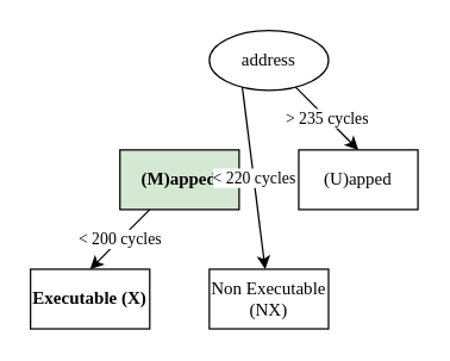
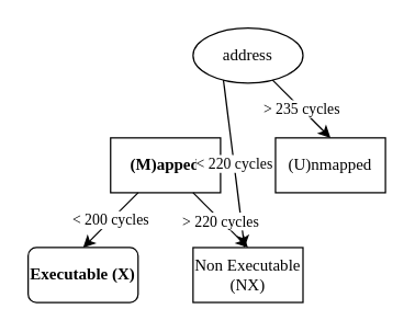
- <mxCell id="3" value="&lt;font face=&quot;Computer Modern&quot;&gt;&lt;b&gt;(M)apped&lt;/b&gt;&lt;/font&gt;" style="rounded=0;whiteSpace=wrap;html=1;fillColor=#d5e8d4;" parent="1" vertex="1"><mxGeometry x="80" y="100" width="80" height="40" as="geometry" /></mxCell>
+ <mxCell id="3" value="&lt;font face=&quot;Computer Modern&quot;&gt;&lt;b&gt;(M)apped&lt;/b&gt;&lt;/font&gt;" style="rounded=0;whiteSpace=wrap;html=1;" parent="1" vertex="1"><mxGeometry x="80" y="100" width="80" height="40" as="geometry" /></mxCell>
- <mxCell id="4" value="&lt;font face=&quot;Computer Modern&quot;&gt;(U)apped&lt;/font&gt;" style="rounded=0;whiteSpace=wrap;html=1;" parent="1" vertex="1"><mxGeometry x="200" y="100" width="80" height="40" as="geometry" /></mxCell>
+ <mxCell id="4" value="&lt;font face=&quot;Computer Modern&quot;&gt;(U)nmapped&lt;/font&gt;" style="rounded=0;whiteSpace=wrap;html=1;" parent="1" vertex="1"><mxGeometry x="200" y="100" width="80" height="40" as="geometry" /></mxCell>
+ <mxCell id="11" value="" style="endArrow=classic;html=1;rounded=0;entryX=0.5;entryY=0;entryDx=0;entryDy=0;exitX=0.75;exitY=1;exitDx=0;exitDy=0;" parent="1" source="3" target="9" edge="1"><mxGeometry width="50" height="50" relative="1" as="geometry"><mxPoint x="140" y="160" as="sourcePoint" /><mxPoint x="180" y="200" as="targetPoint" /></mxGeometry></mxCell>
+ <mxCell id="12" value="&lt;font face=&quot;Computer Modern&quot;&gt;&amp;gt; 220 cycles&lt;/font&gt;" style="edgeLabel;html=1;align=center;verticalAlign=middle;resizable=0;points=[];" parent="11" vertex="1" connectable="0"><mxGeometry x="-0.259" y="1" relative="1" as="geometry"><mxPoint x="4" y="6" as="offset" /></mxGeometry></mxCell>
- <mxCell id="8" value="&lt;font face=&quot;Computer Modern&quot;&gt;&lt;b&gt;Executable (X)&lt;/b&gt;&lt;/font&gt;" style="rounded=0;whiteSpace=wrap;html=1;fontFamily=Helvetica;fontSize=12;fontColor=default;fillColor=none;gradientColor=none;" parent="1" vertex="1"><mxGeometry x="20" y="180" width="80" height="40" as="geometry" /></mxCell>
+ <mxCell id="8" value="&lt;font face=&quot;Computer Modern&quot;&gt;&lt;b&gt;Executable (X)&lt;/b&gt;&lt;/font&gt;" style="whiteSpace=wrap;html=1;fontFamily=Helvetica;fontSize=12;fontColor=default;fillColor=none;gradientColor=none;rounded=1;" parent="1" vertex="1"><mxGeometry x="20" y="180" width="80" height="40" as="geometry" /></mxCell>
